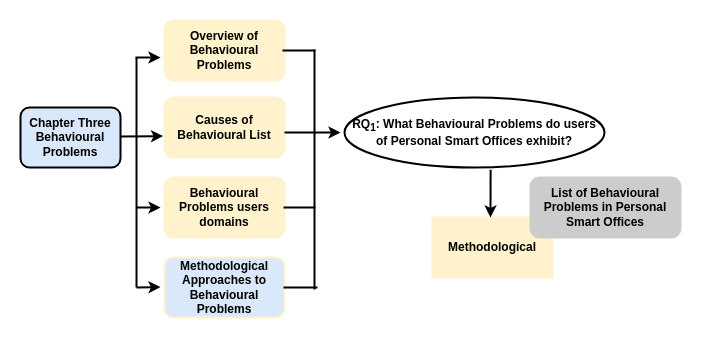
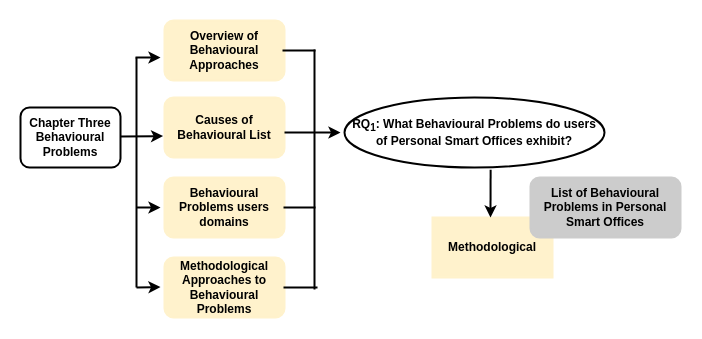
- <mxCell id="3" value="Overview of Behavioural Problems" style="rounded=1;whiteSpace=wrap;html=1;fontStyle=1;strokeWidth=2;fillColor=#FFF2CC;strokeColor=#FFF2CC;" parent="1" vertex="1"><mxGeometry x="164" y="20" width="120" height="60" as="geometry" /></mxCell>
+ <mxCell id="3" value="Overview of Behavioural Approaches" style="rounded=1;whiteSpace=wrap;html=1;fontStyle=1;strokeWidth=2;fillColor=#FFF2CC;strokeColor=#FFF2CC;" parent="1" vertex="1"><mxGeometry x="164" y="20" width="120" height="60" as="geometry" /></mxCell>
- <mxCell id="2" value="Chapter Three Behavioural Problems" style="rounded=1;whiteSpace=wrap;html=1;fontStyle=1;strokeWidth=2;fillColor=#dae8fc;" parent="1" vertex="1"><mxGeometry x="20" y="107" width="100" height="60" as="geometry" /></mxCell>
+ <mxCell id="2" value="Chapter Three Behavioural Problems" style="rounded=1;whiteSpace=wrap;html=1;fontStyle=1;strokeWidth=2;" parent="1" vertex="1"><mxGeometry x="20" y="107" width="100" height="60" as="geometry" /></mxCell>
- <mxCell id="11" value="Methodological Approaches to Behavioural Problems" style="rounded=1;whiteSpace=wrap;html=1;fontStyle=1;strokeWidth=2;fillColor=#dae8fc;strokeColor=#FFF2CC;" parent="1" vertex="1"><mxGeometry x="164" y="257" width="120" height="60" as="geometry" /></mxCell>
+ <mxCell id="11" value="Methodological Approaches to Behavioural Problems" style="rounded=1;whiteSpace=wrap;html=1;fontStyle=1;strokeWidth=2;fillColor=#FFF2CC;strokeColor=#FFF2CC;" parent="1" vertex="1"><mxGeometry x="164" y="257" width="120" height="60" as="geometry" /></mxCell>
